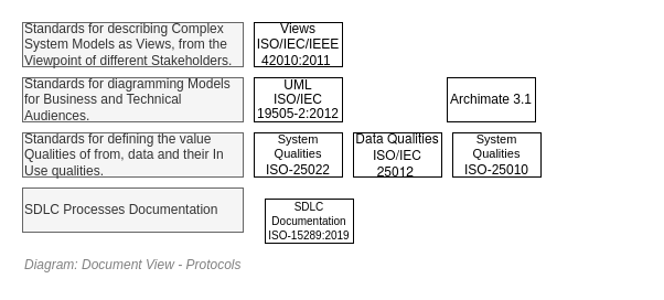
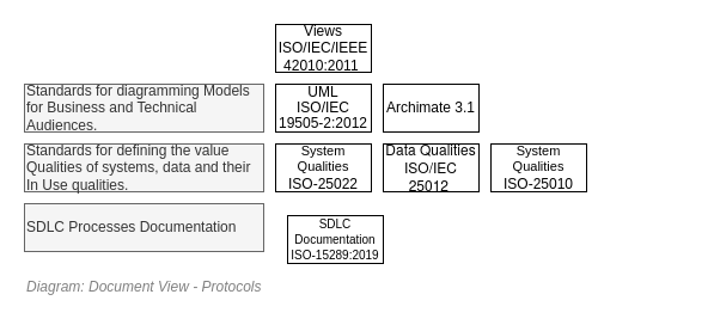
- <mxCell id="7" value="Standards for describing Complex System Models as Views, from the Viewpoint of different Stakeholders." style="text;html=1;strokeColor=#666666;fillColor=#f5f5f5;align=left;verticalAlign=middle;whiteSpace=wrap;rounded=0;fontColor=#333333;" vertex="1" parent="1"><mxGeometry x="20" y="20" width="200" height="40" as="geometry" /></mxCell>
- <mxCell id="6" value="&lt;p style=&quot;box-sizing: border-box; margin: 0px; line-height: 1.1; font-size: 12px;&quot;&gt;Archimate 3.1&lt;/p&gt;" style="rounded=0;whiteSpace=wrap;html=1;strokeColor=default;fillColor=none;fontSize=11;fontColor=default;align=center;verticalAlign=middle;labelBackgroundColor=none;overflow=visible;recursiveResize=0;perimeter=rectanglePerimeter;absoluteArcSize=1;arcSize=12;" vertex="1" parent="1"><mxGeometry x="405" y="70" width="80" height="40" as="geometry" /></mxCell>
+ <mxCell id="6" value="&lt;p style=&quot;box-sizing: border-box; margin: 0px; line-height: 1.1; font-size: 12px;&quot;&gt;Archimate 3.1&lt;/p&gt;" style="rounded=0;whiteSpace=wrap;html=1;strokeColor=default;fillColor=none;fontSize=11;fontColor=default;align=center;verticalAlign=middle;labelBackgroundColor=none;overflow=visible;recursiveResize=0;perimeter=rectanglePerimeter;absoluteArcSize=1;arcSize=12;" vertex="1" parent="1"><mxGeometry x="320" y="70" width="80" height="40" as="geometry" /></mxCell>
- <mxCell id="9" value="Standards for defining the value Qualities of from, data and their In Use qualities." style="text;html=1;strokeColor=#666666;fillColor=#f5f5f5;align=left;verticalAlign=middle;whiteSpace=wrap;rounded=0;fontColor=#333333;" vertex="1" parent="1"><mxGeometry x="20" y="120" width="200" height="40" as="geometry" /></mxCell>
+ <mxCell id="9" value="Standards for defining the value Qualities of systems, data and their In Use qualities." style="text;html=1;strokeColor=#666666;fillColor=#f5f5f5;align=left;verticalAlign=middle;whiteSpace=wrap;rounded=0;fontColor=#333333;" vertex="1" parent="1"><mxGeometry x="20" y="120" width="200" height="40" as="geometry" /></mxCell>
